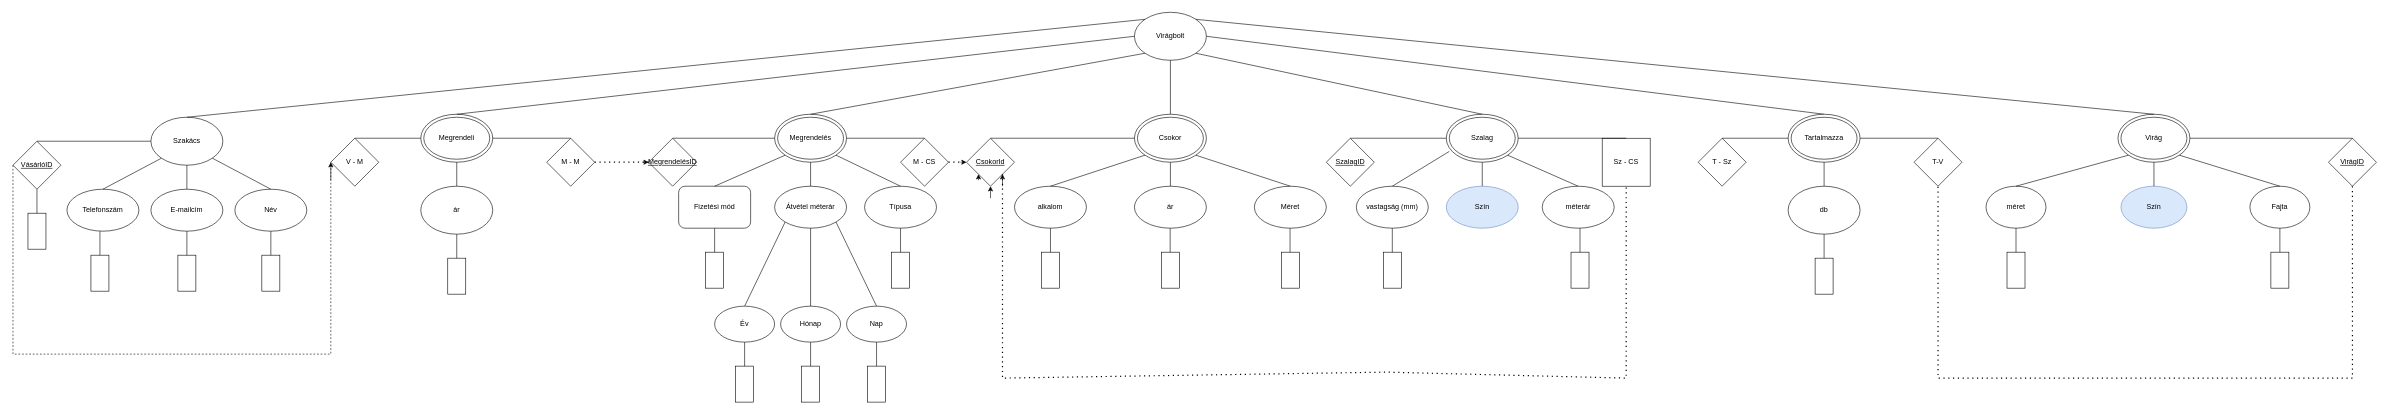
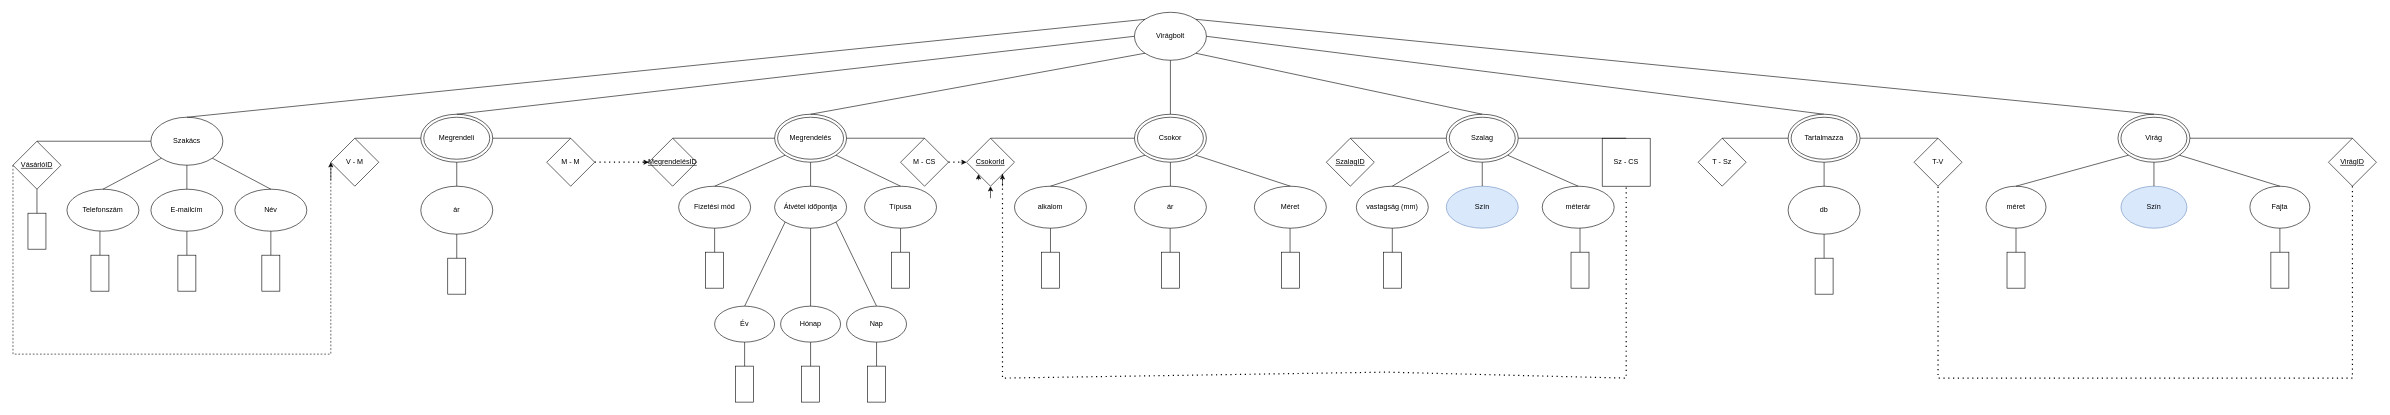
- <mxCell id="17" value="Fizetési mód" style="whiteSpace=wrap;html=1;rounded=1;" parent="1" vertex="1"><mxGeometry x="1130" y="310" width="120" height="70" as="geometry" /></mxCell>
+ <mxCell id="17" value="Fizetési mód" style="ellipse;whiteSpace=wrap;html=1;" parent="1" vertex="1"><mxGeometry x="1130" y="310" width="120" height="70" as="geometry" /></mxCell>
- <mxCell id="18" value="Átvétel méterár" style="ellipse;whiteSpace=wrap;html=1;" parent="1" vertex="1"><mxGeometry x="1290" y="310" width="120" height="70" as="geometry" /></mxCell>
+ <mxCell id="18" value="Átvétel időpontja" style="ellipse;whiteSpace=wrap;html=1;" parent="1" vertex="1"><mxGeometry x="1290" y="310" width="120" height="70" as="geometry" /></mxCell>
